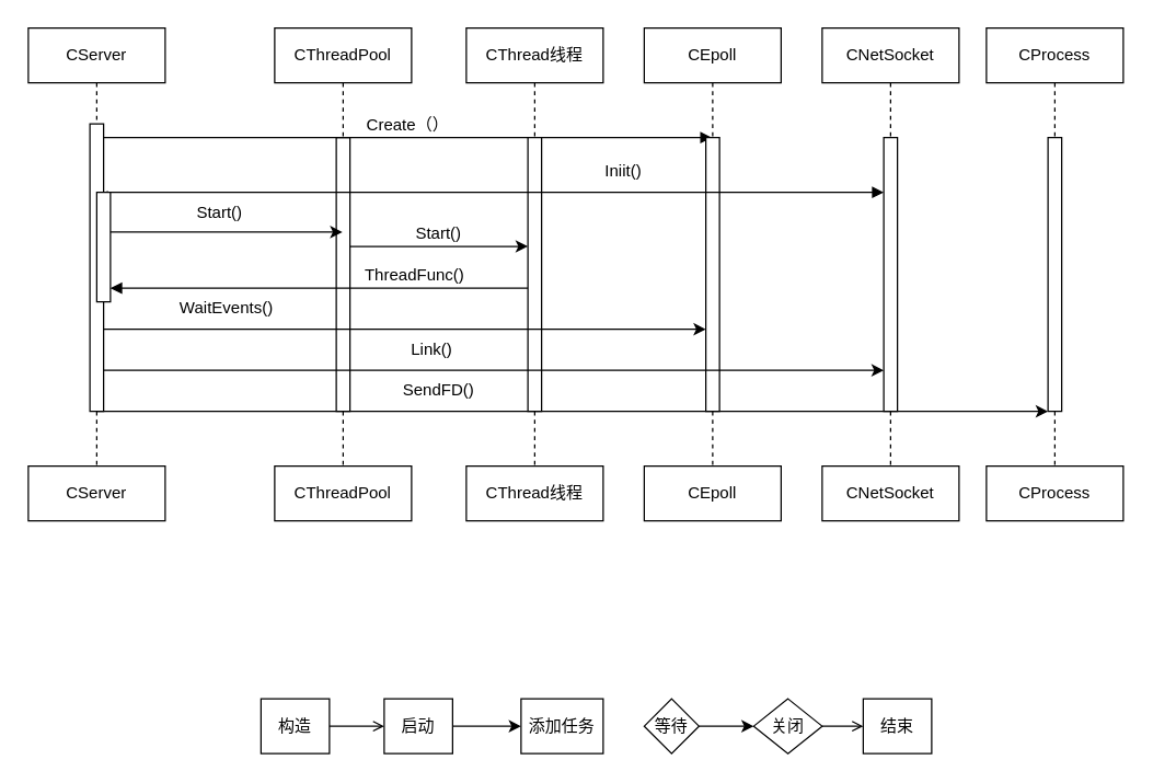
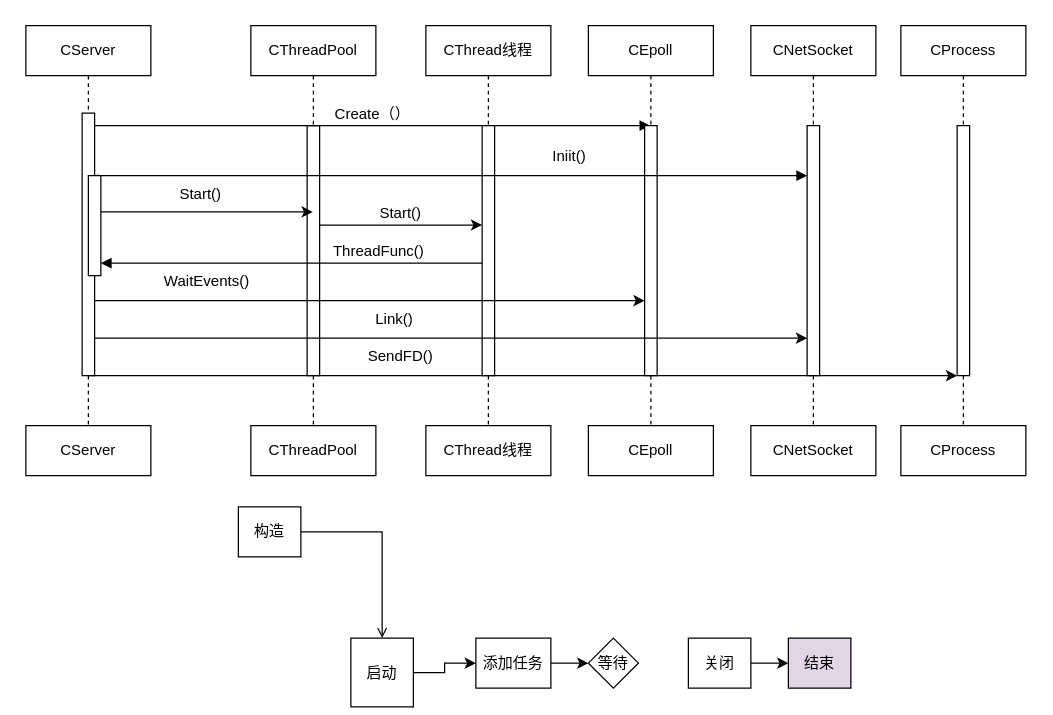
- <mxCell id="14" value="构造" style="rounded=0;whiteSpace=wrap;html=1;" vertex="1" parent="1"><mxGeometry x="190" y="510" width="50" height="40" as="geometry" /></mxCell>
+ <mxCell id="14" value="构造" style="rounded=0;whiteSpace=wrap;html=1;" vertex="1" parent="1"><mxGeometry x="190" y="405" width="50" height="40" as="geometry" /></mxCell>
- <mxCell id="16" value="启动" style="rounded=0;whiteSpace=wrap;html=1;" vertex="1" parent="1"><mxGeometry x="280" y="510" width="50" height="40" as="geometry" /></mxCell>
+ <mxCell id="16" value="启动" style="rounded=0;whiteSpace=wrap;html=1;" vertex="1" parent="1"><mxGeometry x="280" y="510" width="50" height="55" as="geometry" /></mxCell>
+ <mxCell id="17" value="" style="edgeStyle=orthogonalEdgeStyle;rounded=0;orthogonalLoop=1;jettySize=auto;html=1;" edge="1" parent="1" source="18" target="20"><mxGeometry relative="1" as="geometry" /></mxCell>
- <mxCell id="19" value="" style="edgeStyle=orthogonalEdgeStyle;rounded=0;orthogonalLoop=1;jettySize=auto;html=1;" edge="1" parent="1" source="20" target="22"><mxGeometry relative="1" as="geometry" /></mxCell>
- <mxCell id="22" value="关闭" style="rhombus;whiteSpace=wrap;html=1;" vertex="1" parent="1"><mxGeometry x="550" y="510" width="50" height="40" as="geometry" /></mxCell>
+ <mxCell id="22" value="关闭" style="rounded=0;whiteSpace=wrap;html=1;" vertex="1" parent="1"><mxGeometry x="550" y="510" width="50" height="40" as="geometry" /></mxCell>
- <mxCell id="21" value="" style="edgeStyle=orthogonalEdgeStyle;rounded=0;orthogonalLoop=1;jettySize=auto;html=1;endArrow=open;" edge="1" parent="1" source="22" target="23"><mxGeometry relative="1" as="geometry" /></mxCell>
+ <mxCell id="21" value="" style="edgeStyle=orthogonalEdgeStyle;rounded=0;orthogonalLoop=1;jettySize=auto;html=1;" edge="1" parent="1" source="22" target="23"><mxGeometry relative="1" as="geometry" /></mxCell>
- <mxCell id="23" value="结束" style="rounded=0;whiteSpace=wrap;html=1;" vertex="1" parent="1"><mxGeometry x="630" y="510" width="50" height="40" as="geometry" /></mxCell>
+ <mxCell id="23" value="结束" style="rounded=0;whiteSpace=wrap;html=1;fillColor=#e1d5e7;" vertex="1" parent="1"><mxGeometry x="630" y="510" width="50" height="40" as="geometry" /></mxCell>
